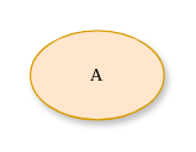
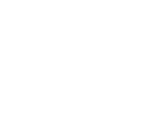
- <mxCell id="2" value="A" style="ellipse;whiteSpace=wrap;html=1;rounded=0;shadow=1;comic=0;labelBackgroundColor=none;strokeWidth=1;fontFamily=Verdana;fontSize=12;align=center;fillColor=#ffe6cc;strokeColor=#d79b00;" parent="1" vertex="1"><mxGeometry x="20" y="20" width="90" height="60" as="geometry" /></mxCell>
